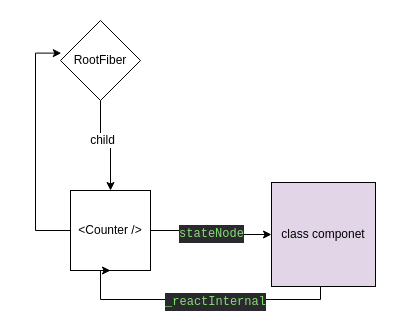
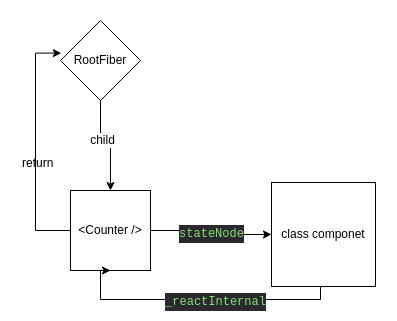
+ <mxCell id="8" value="return" style="text;html=1;resizable=0;points=[];autosize=1;align=left;verticalAlign=top;spacingTop=-4;" parent="1" vertex="1"><mxGeometry x="20" y="153" width="50" height="20" as="geometry" /></mxCell>
- <mxCell id="11" value="class componet" style="whiteSpace=wrap;html=1;aspect=fixed;fillColor=#e1d5e7;" parent="1" vertex="1"><mxGeometry x="271" y="182" width="104" height="104" as="geometry" /></mxCell>
+ <mxCell id="11" value="class componet" style="whiteSpace=wrap;html=1;aspect=fixed;" parent="1" vertex="1"><mxGeometry x="271" y="182" width="104" height="104" as="geometry" /></mxCell>
